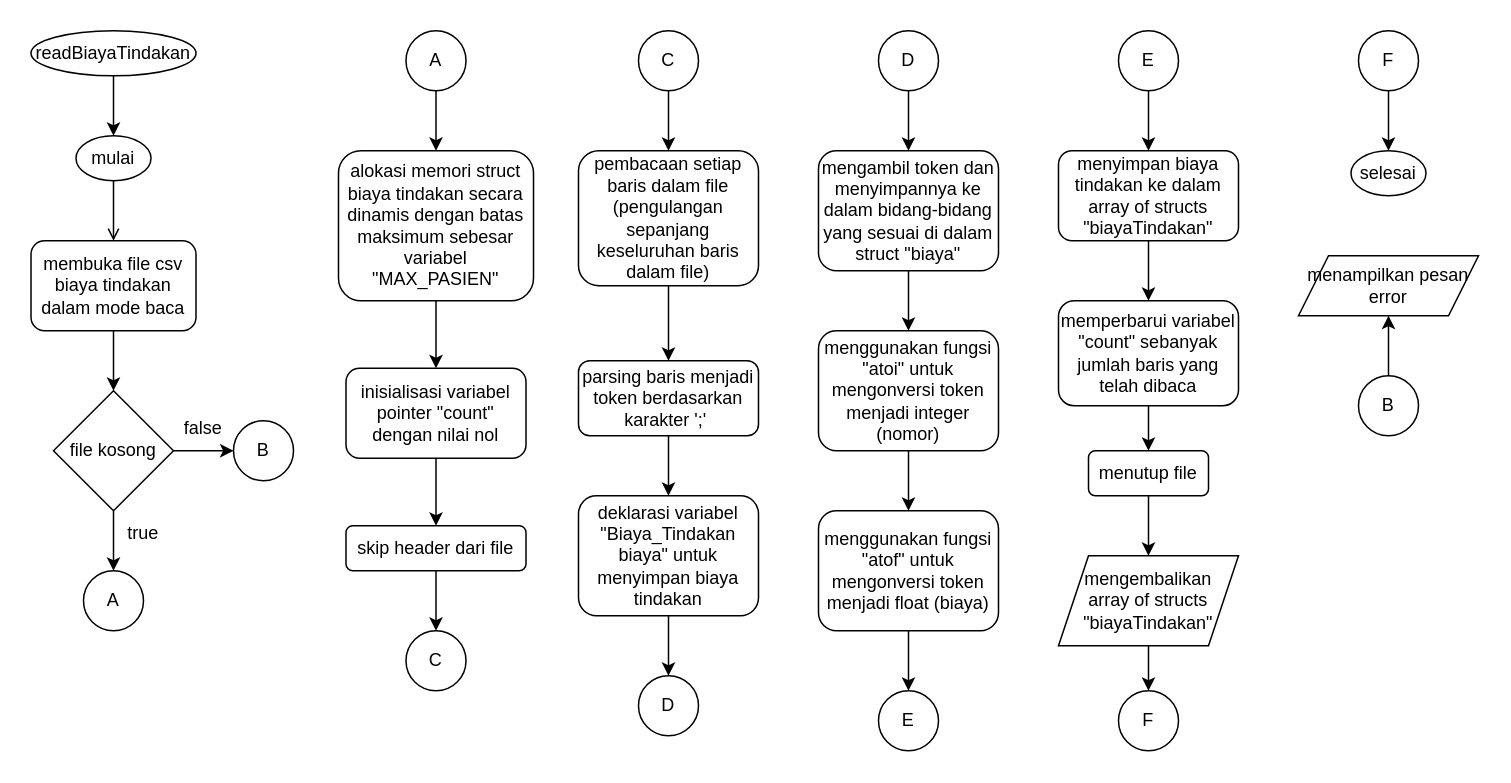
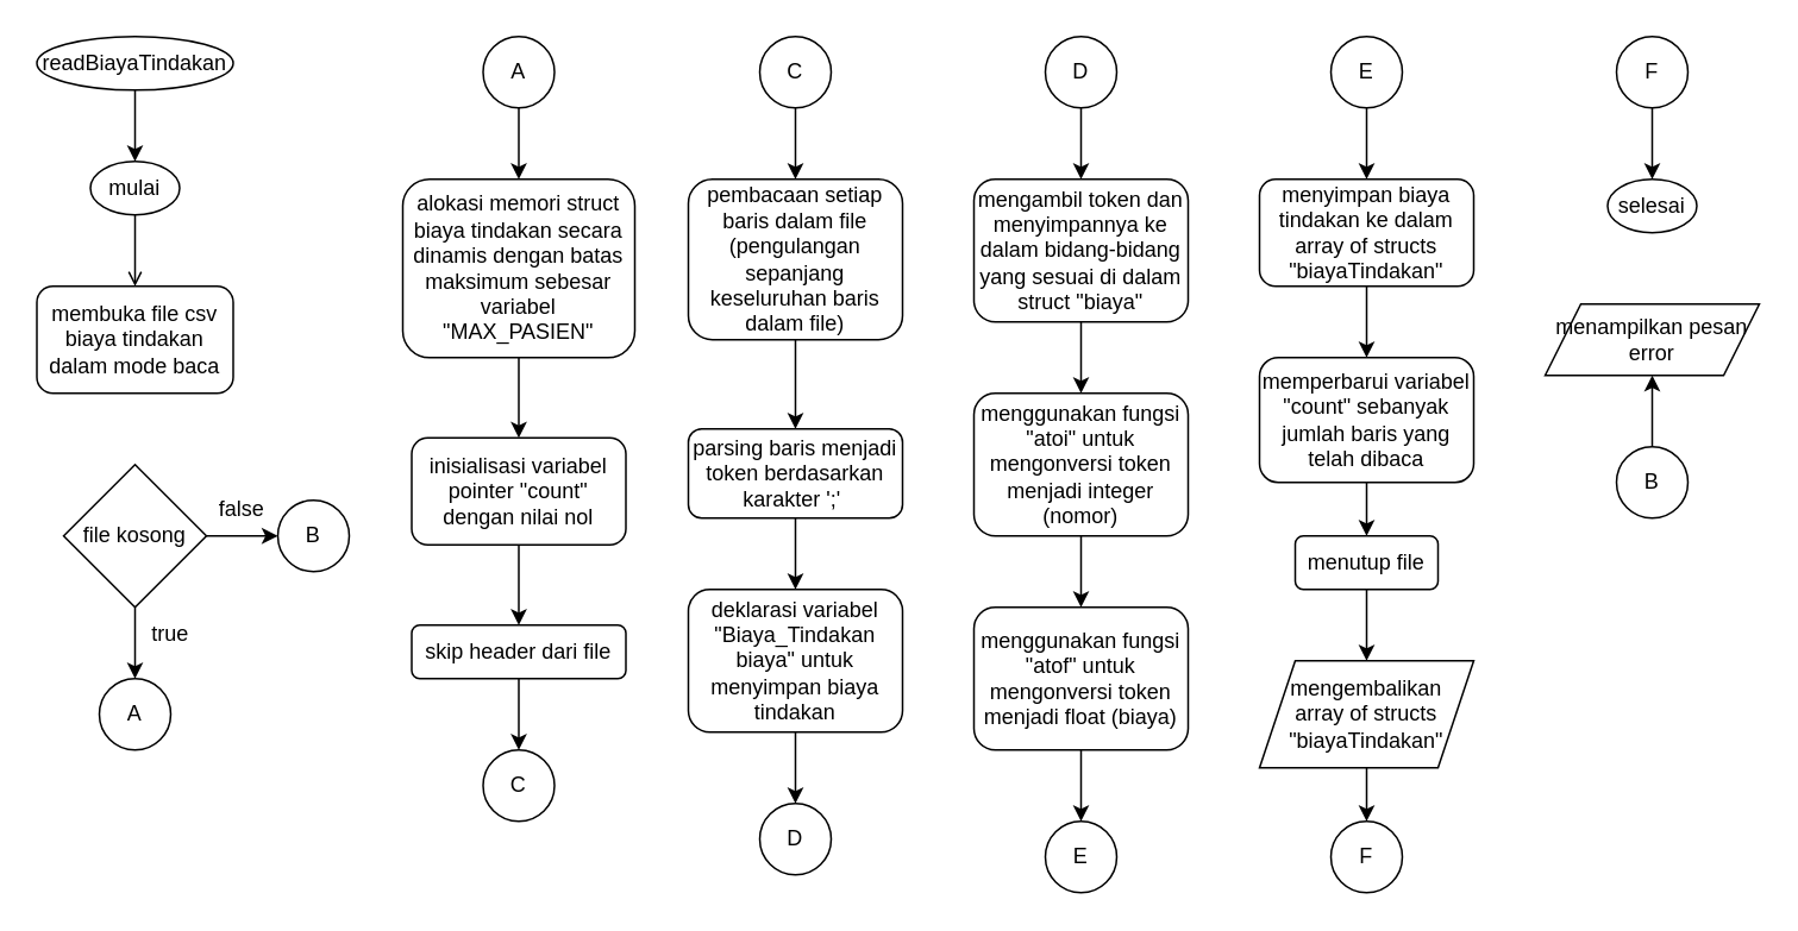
- <mxCell id="6" value="" style="edgeStyle=orthogonalEdgeStyle;rounded=0;orthogonalLoop=1;jettySize=auto;html=1;" edge="1" parent="1" source="7" target="10"><mxGeometry relative="1" as="geometry" /></mxCell>
